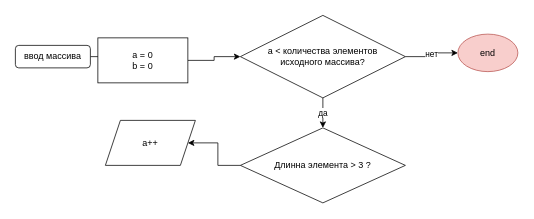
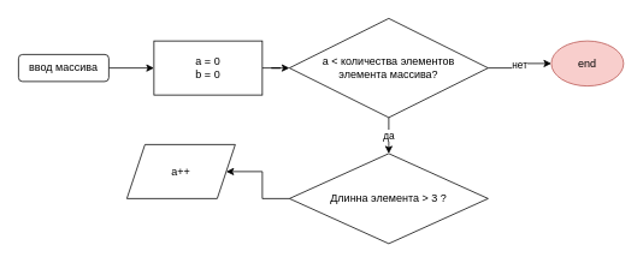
- <mxCell id="8" value="а &amp;lt; количества элементов&lt;br&gt;исходного массива?" style="rhombus;whiteSpace=wrap;html=1;" vertex="1" parent="1"><mxGeometry x="320" y="20" width="220" height="110" as="geometry" /></mxCell>
+ <mxCell id="8" value="а &amp;lt; количества элементов&lt;br&gt;элемента массива?" style="rhombus;whiteSpace=wrap;html=1;" vertex="1" parent="1"><mxGeometry x="320" y="20" width="220" height="110" as="geometry" /></mxCell>
- <mxCell id="5" value="а = 0&lt;br&gt;b = 0" style="rounded=0;whiteSpace=wrap;html=1;" vertex="1" parent="1"><mxGeometry x="130" y="50" width="120" height="60" as="geometry" /></mxCell>
+ <mxCell id="5" value="а = 0&lt;br&gt;b = 0" style="rounded=0;whiteSpace=wrap;html=1;" vertex="1" parent="1"><mxGeometry x="170" y="45" width="120" height="60" as="geometry" /></mxCell>
